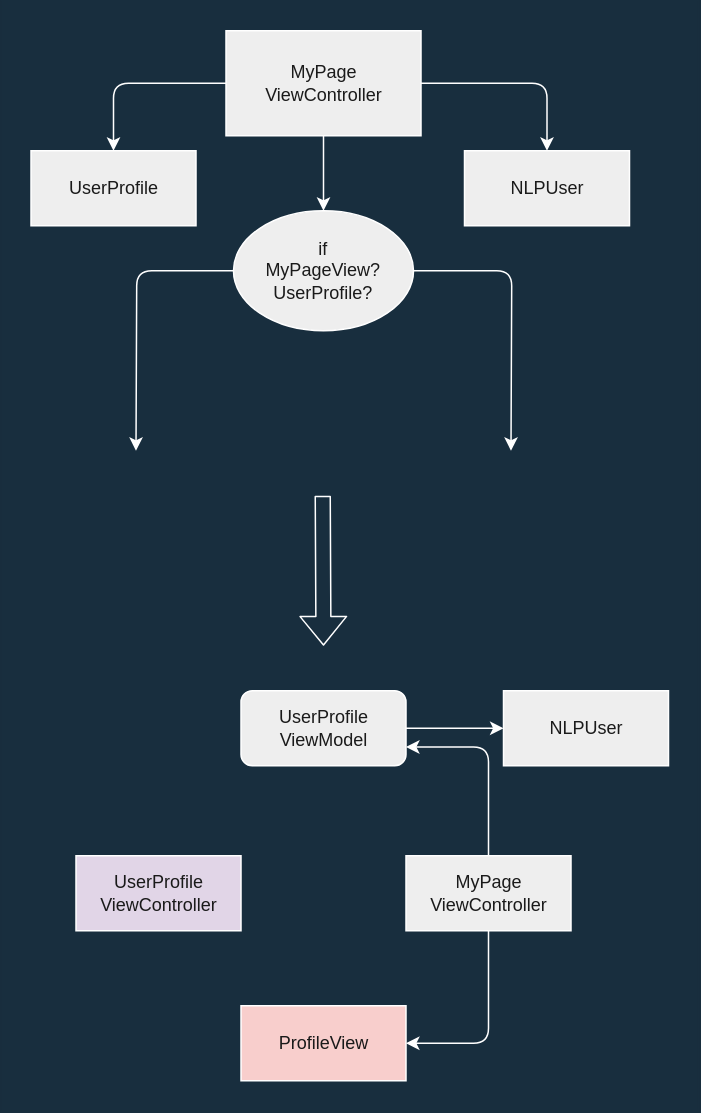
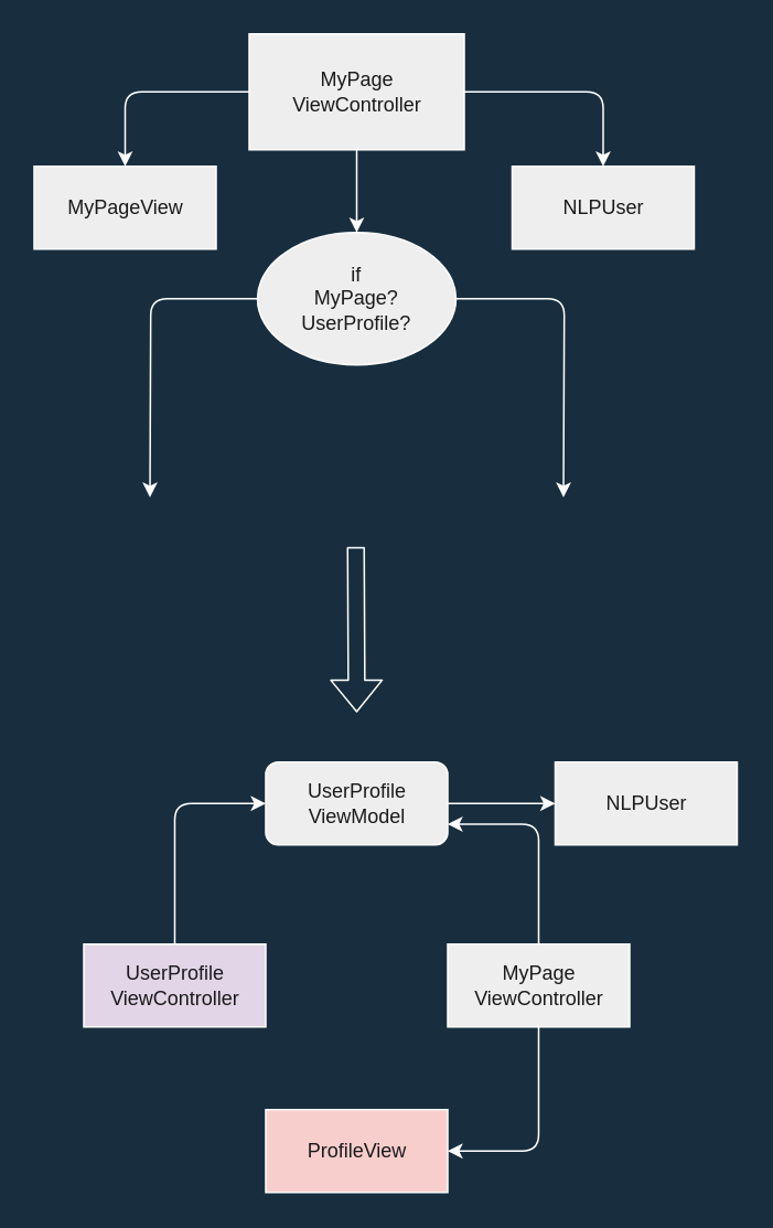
- <mxCell id="7" value="UserProfile" style="html=1;rounded=0;sketch=0;fontColor=#1A1A1A;strokeColor=#FFFFFF;fillColor=#EEEEEE;" vertex="1" parent="1"><mxGeometry x="20" y="100" width="110" height="50" as="geometry" /></mxCell>
+ <mxCell id="7" value="MyPageView" style="html=1;rounded=0;sketch=0;fontColor=#1A1A1A;strokeColor=#FFFFFF;fillColor=#EEEEEE;" vertex="1" parent="1"><mxGeometry x="20" y="100" width="110" height="50" as="geometry" /></mxCell>
- <mxCell id="10" value="if&lt;br&gt;MyPageView?&lt;br&gt;UserProfile?" style="ellipse;whiteSpace=wrap;html=1;rounded=0;sketch=0;fontColor=#1A1A1A;strokeColor=#FFFFFF;fillColor=#EEEEEE;" vertex="1" parent="1"><mxGeometry x="155" y="140" width="120" height="80" as="geometry" /></mxCell>
+ <mxCell id="10" value="if&lt;br&gt;MyPage?&lt;br&gt;UserProfile?" style="ellipse;whiteSpace=wrap;html=1;rounded=0;sketch=0;fontColor=#1A1A1A;strokeColor=#FFFFFF;fillColor=#EEEEEE;" vertex="1" parent="1"><mxGeometry x="155" y="140" width="120" height="80" as="geometry" /></mxCell>
+ <mxCell id="15" style="edgeStyle=orthogonalEdgeStyle;curved=0;rounded=1;sketch=0;orthogonalLoop=1;jettySize=auto;html=1;entryX=0;entryY=0.5;entryDx=0;entryDy=0;fontColor=#FFFFFF;strokeColor=#FFFFFF;" edge="1" parent="1" source="16" target="14"><mxGeometry relative="1" as="geometry" /></mxCell>
